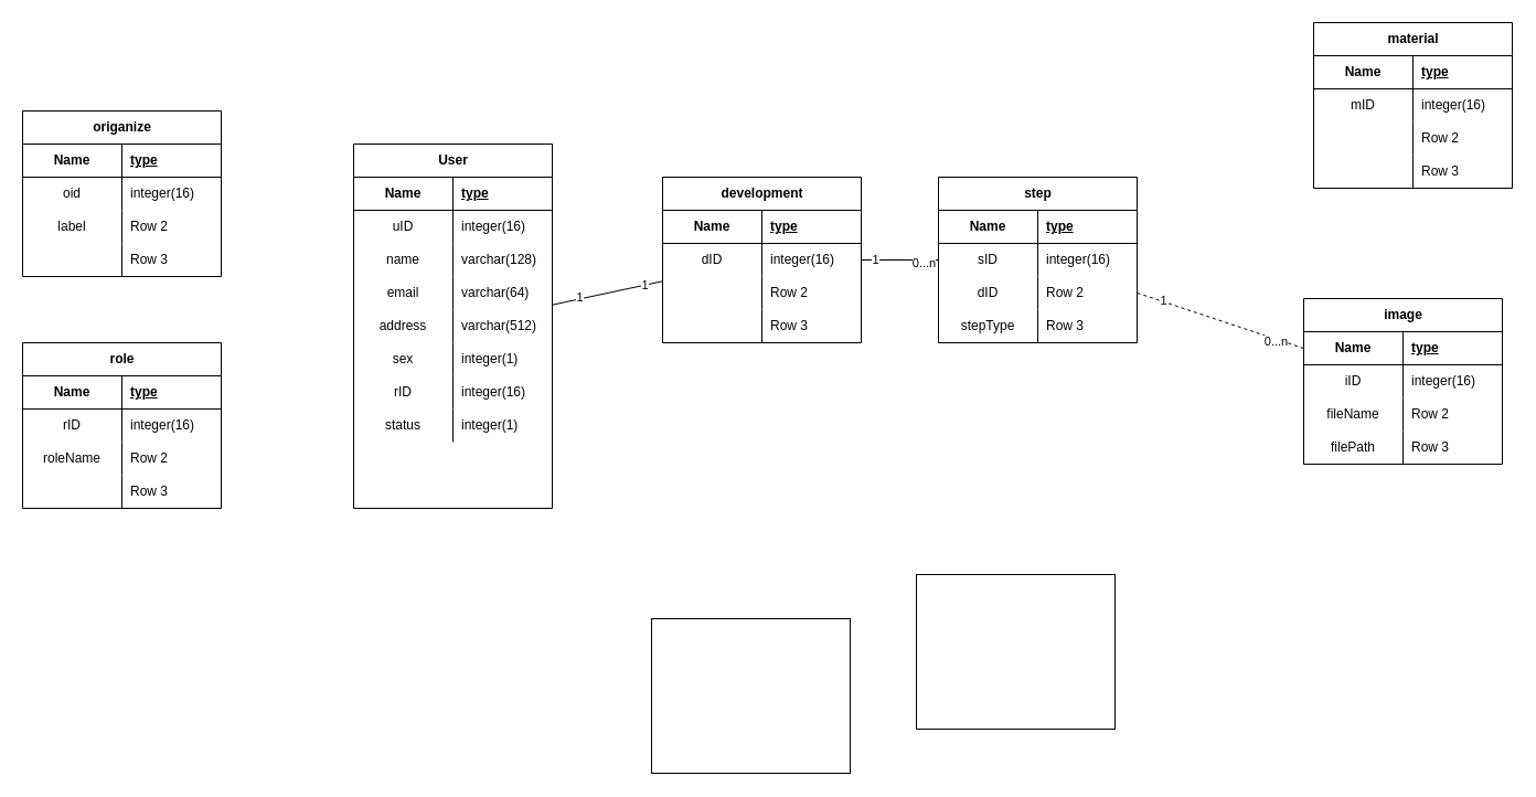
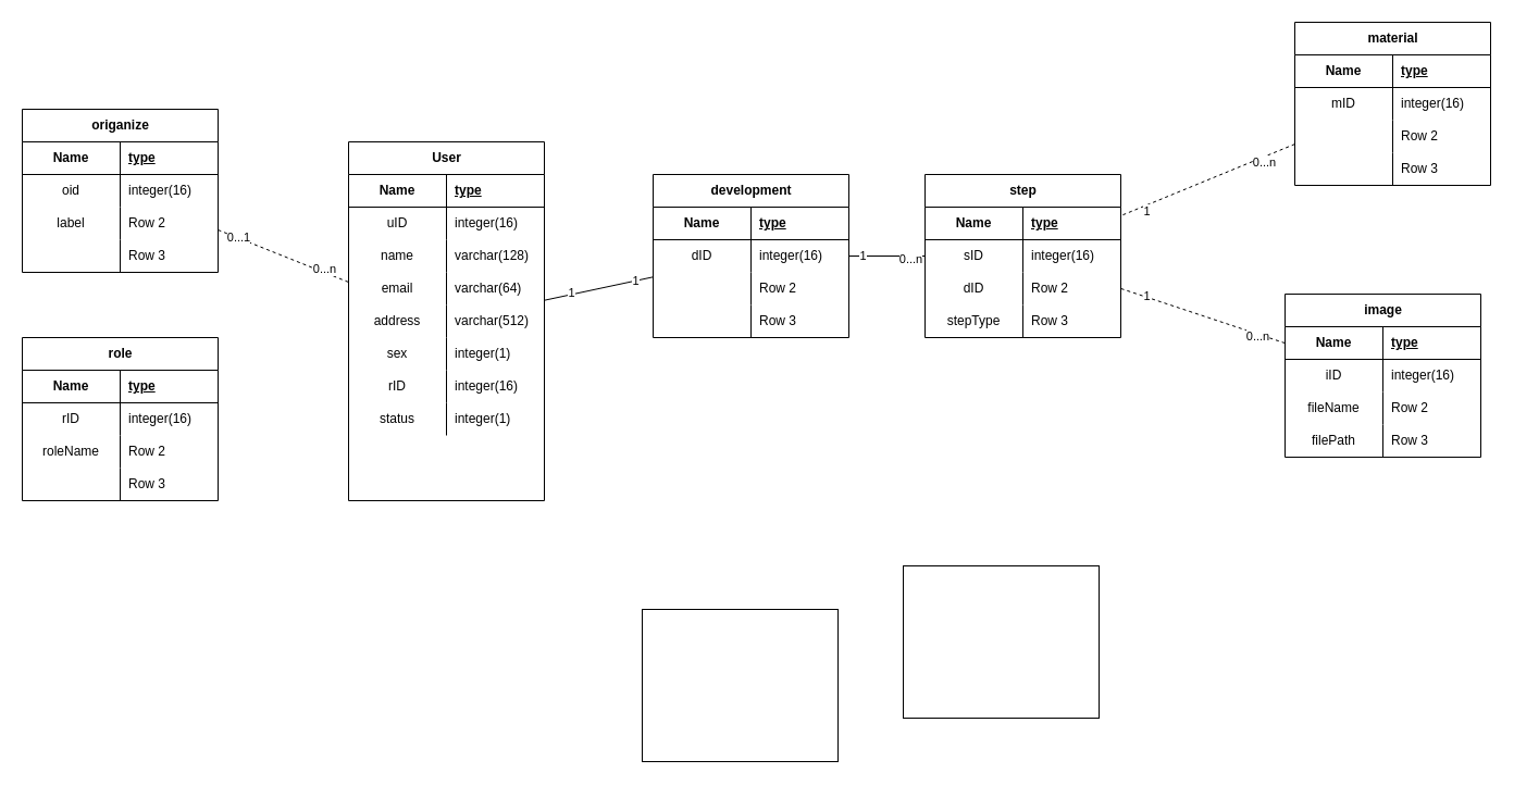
+ <mxCell id="114" value="" style="endArrow=none;html=1;rounded=0;dashed=1;" edge="1" parent="1" source="66" target="79"><mxGeometry width="50" height="50" relative="1" as="geometry"><mxPoint x="240" y="270" as="sourcePoint" /><mxPoint x="290" y="220" as="targetPoint" /></mxGeometry></mxCell>
+ <mxCell id="115" value="1" style="edgeLabel;html=1;align=center;verticalAlign=middle;resizable=0;points=[];" vertex="1" connectable="0" parent="114"><mxGeometry x="0.734" y="5" relative="1" as="geometry"><mxPoint as="offset" /></mxGeometry></mxCell>
+ <mxCell id="116" value="0...n" style="edgeLabel;html=1;align=center;verticalAlign=middle;resizable=0;points=[];" vertex="1" connectable="0" parent="114"><mxGeometry x="-0.618" y="4" relative="1" as="geometry"><mxPoint as="offset" /></mxGeometry></mxCell>
+ <mxCell id="105" value="" style="endArrow=none;html=1;rounded=0;dashed=1;" edge="1" parent="1" source="2" target="15"><mxGeometry width="50" height="50" relative="1" as="geometry"><mxPoint x="240" y="270" as="sourcePoint" /><mxPoint x="290" y="220" as="targetPoint" /></mxGeometry></mxCell>
+ <mxCell id="106" value="0...1" style="edgeLabel;html=1;align=center;verticalAlign=middle;resizable=0;points=[];" vertex="1" connectable="0" parent="105"><mxGeometry x="-0.684" y="1" relative="1" as="geometry"><mxPoint as="offset" /></mxGeometry></mxCell>
+ <mxCell id="107" value="0...n" style="edgeLabel;html=1;align=center;verticalAlign=middle;resizable=0;points=[];" vertex="1" connectable="0" parent="105"><mxGeometry x="0.61" y="3" relative="1" as="geometry"><mxPoint as="offset" /></mxGeometry></mxCell>
